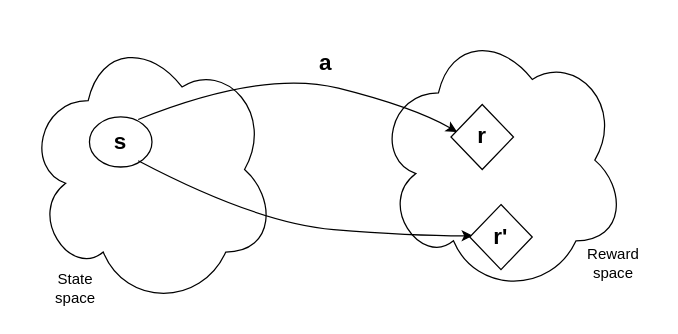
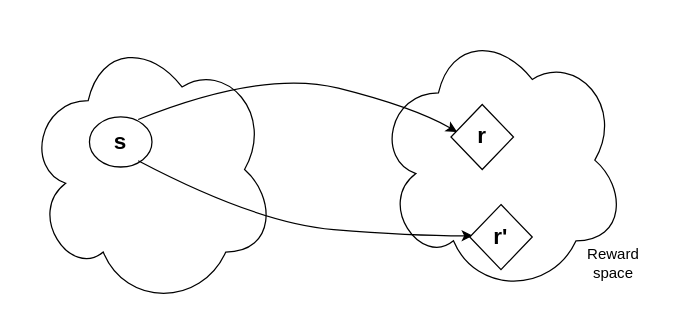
- <mxCell id="11" value="&lt;font style=&quot;font-size: 18px;&quot;&gt;&lt;b&gt;a&lt;/b&gt;&lt;/font&gt;" style="text;strokeColor=none;align=center;fillColor=none;html=1;verticalAlign=middle;whiteSpace=wrap;rounded=0;" parent="1" vertex="1"><mxGeometry x="230" y="35" width="60" height="30" as="geometry" /></mxCell>
- <mxCell id="3" value="State space" style="text;strokeColor=none;align=center;fillColor=none;html=1;verticalAlign=middle;whiteSpace=wrap;rounded=0;" parent="1" vertex="1"><mxGeometry x="30" y="215" width="60" height="30" as="geometry" /></mxCell>
